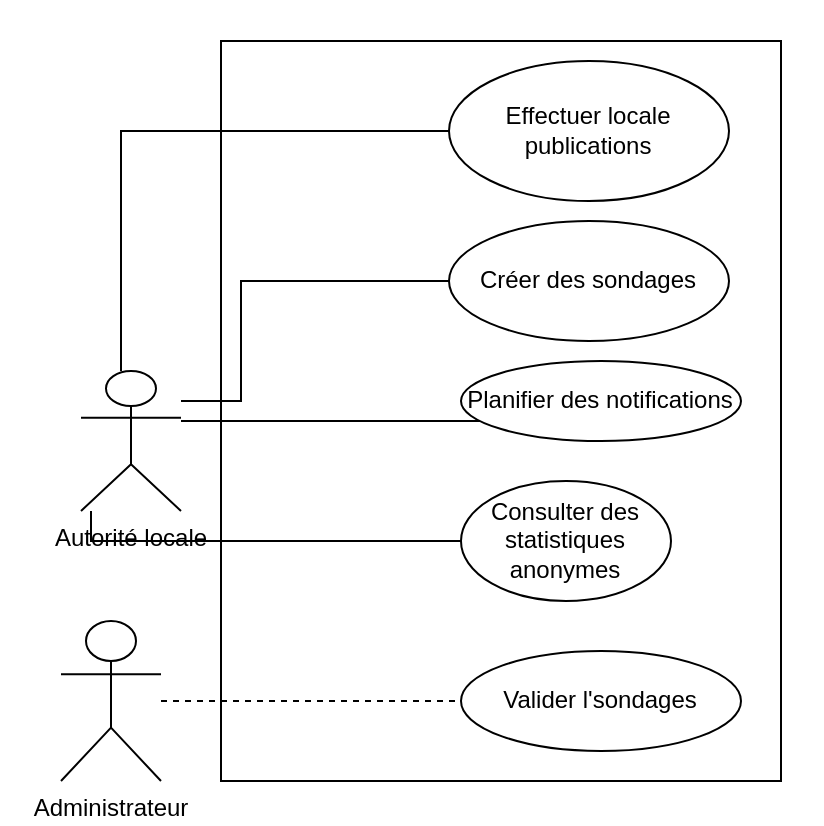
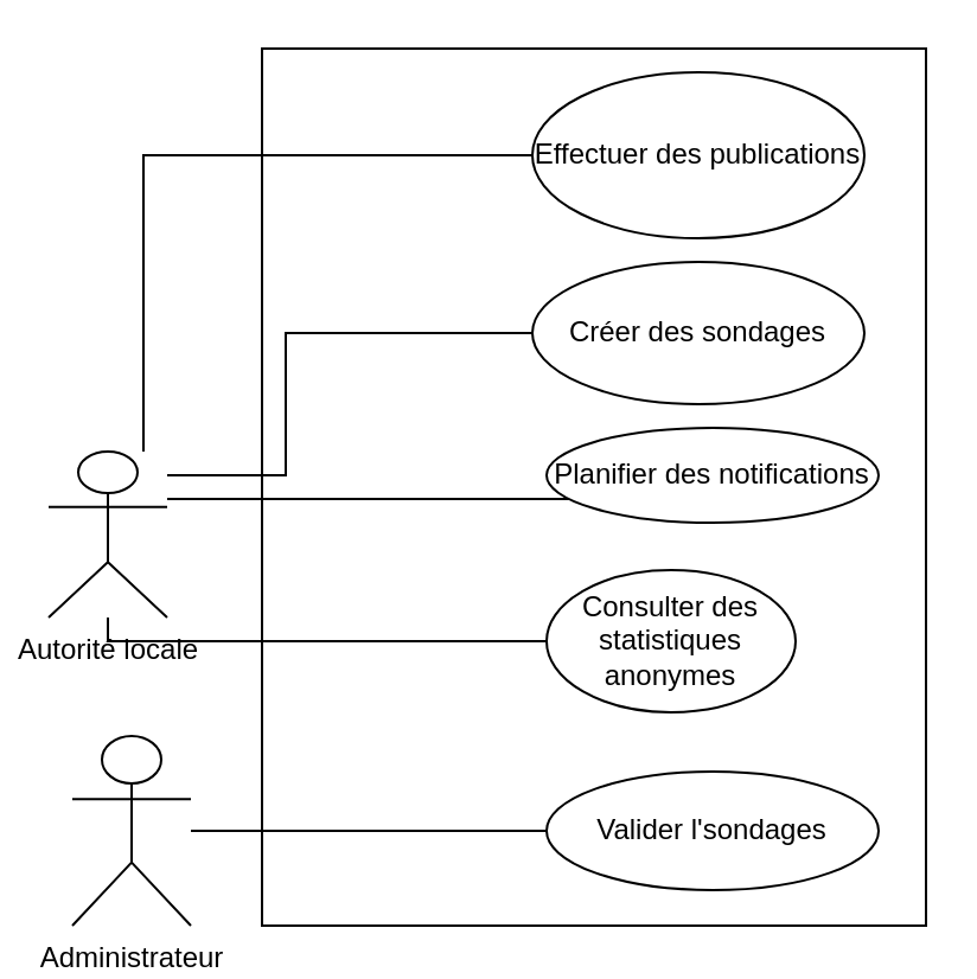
- <mxCell id="11" value="Effectuer locale publications" style="ellipse;whiteSpace=wrap;html=1;" vertex="1" parent="1"><mxGeometry x="224" y="30" width="140" height="70" as="geometry" /></mxCell>
+ <mxCell id="11" value="Effectuer des publications" style="ellipse;whiteSpace=wrap;html=1;" vertex="1" parent="1"><mxGeometry x="224" y="30" width="140" height="70" as="geometry" /></mxCell>
- <mxCell id="8" value="Autorité locale" style="shape=umlActor;verticalLabelPosition=bottom;verticalAlign=top;html=1;outlineConnect=0;" vertex="1" parent="1"><mxGeometry x="40" y="185" width="50" height="70" as="geometry" /></mxCell>
+ <mxCell id="8" value="Autorité locale" style="shape=umlActor;verticalLabelPosition=bottom;verticalAlign=top;html=1;outlineConnect=0;" vertex="1" parent="1"><mxGeometry x="20" y="190" width="50" height="70" as="geometry" /></mxCell>
- <mxCell id="7" style="edgeStyle=orthogonalEdgeStyle;rounded=0;orthogonalLoop=1;jettySize=auto;html=1;strokeWidth=1;fontSize=14;endArrow=none;endFill=0;entryX=0;entryY=0.5;entryDx=0;entryDy=0;dashed=1;" edge="1" parent="1" source="9" target="12"><mxGeometry relative="1" as="geometry"><mxPoint x="250" y="230" as="targetPoint" /><mxPoint x="90" y="360" as="sourcePoint" /><Array as="points"><mxPoint x="240" y="350" /><mxPoint x="240" y="350" /></Array></mxGeometry></mxCell>
+ <mxCell id="7" style="edgeStyle=orthogonalEdgeStyle;rounded=0;orthogonalLoop=1;jettySize=auto;html=1;strokeWidth=1;fontSize=14;endArrow=none;endFill=0;entryX=0;entryY=0.5;entryDx=0;entryDy=0;" edge="1" parent="1" source="9" target="12"><mxGeometry relative="1" as="geometry"><mxPoint x="250" y="230" as="targetPoint" /><mxPoint x="90" y="360" as="sourcePoint" /><Array as="points"><mxPoint x="240" y="350" /><mxPoint x="240" y="350" /></Array></mxGeometry></mxCell>
